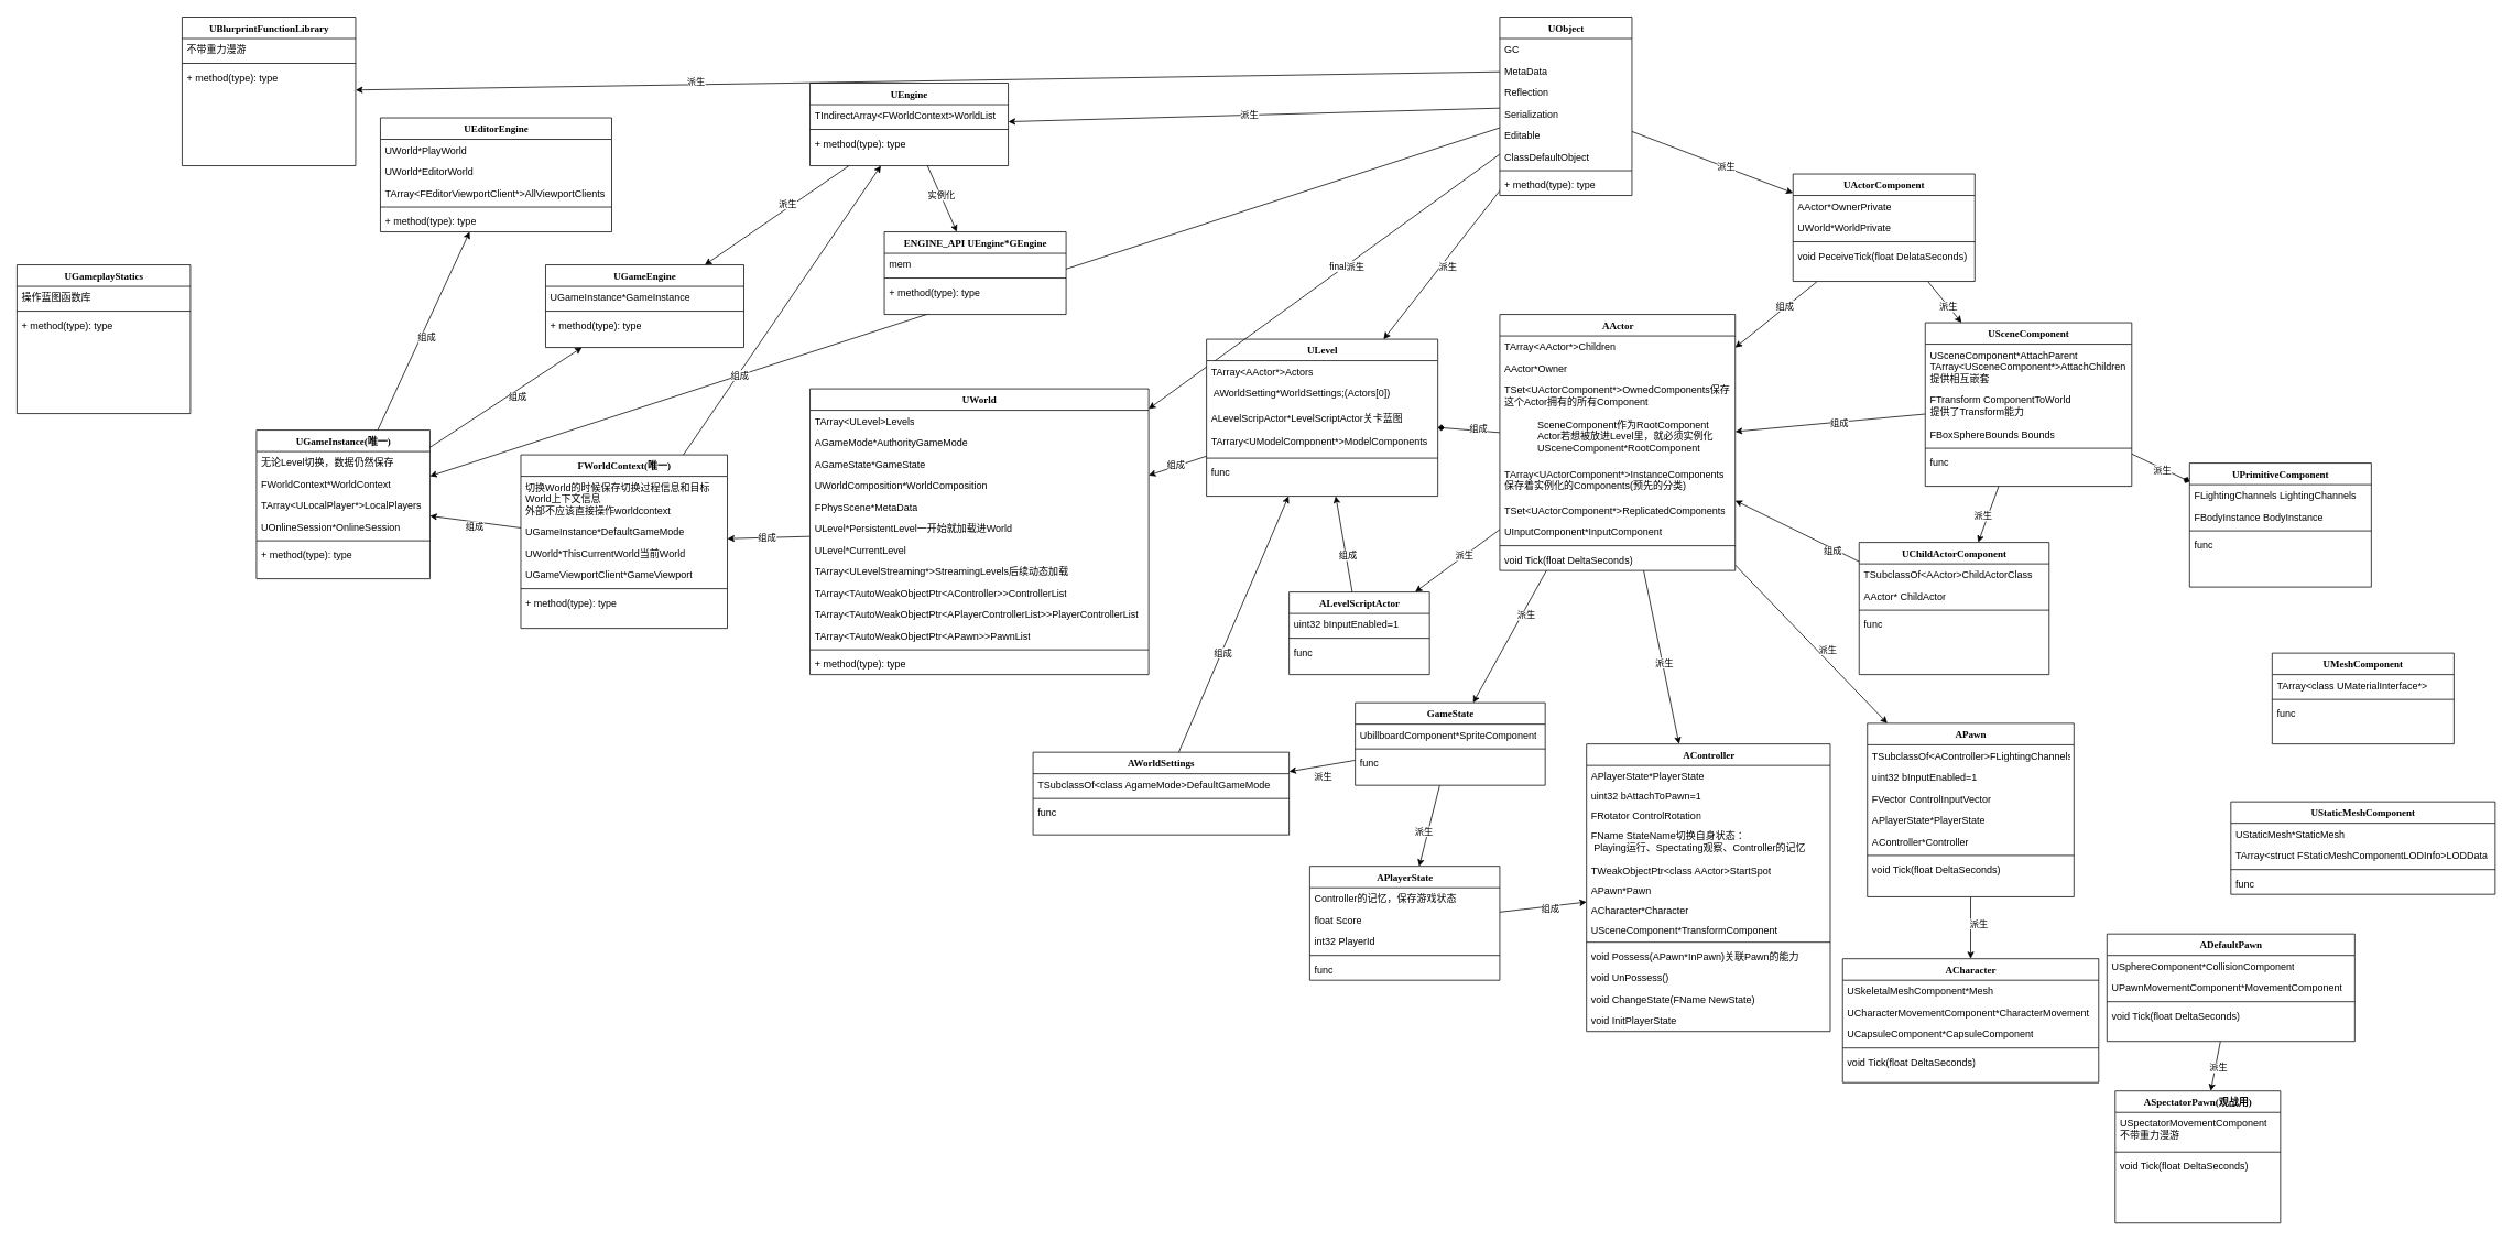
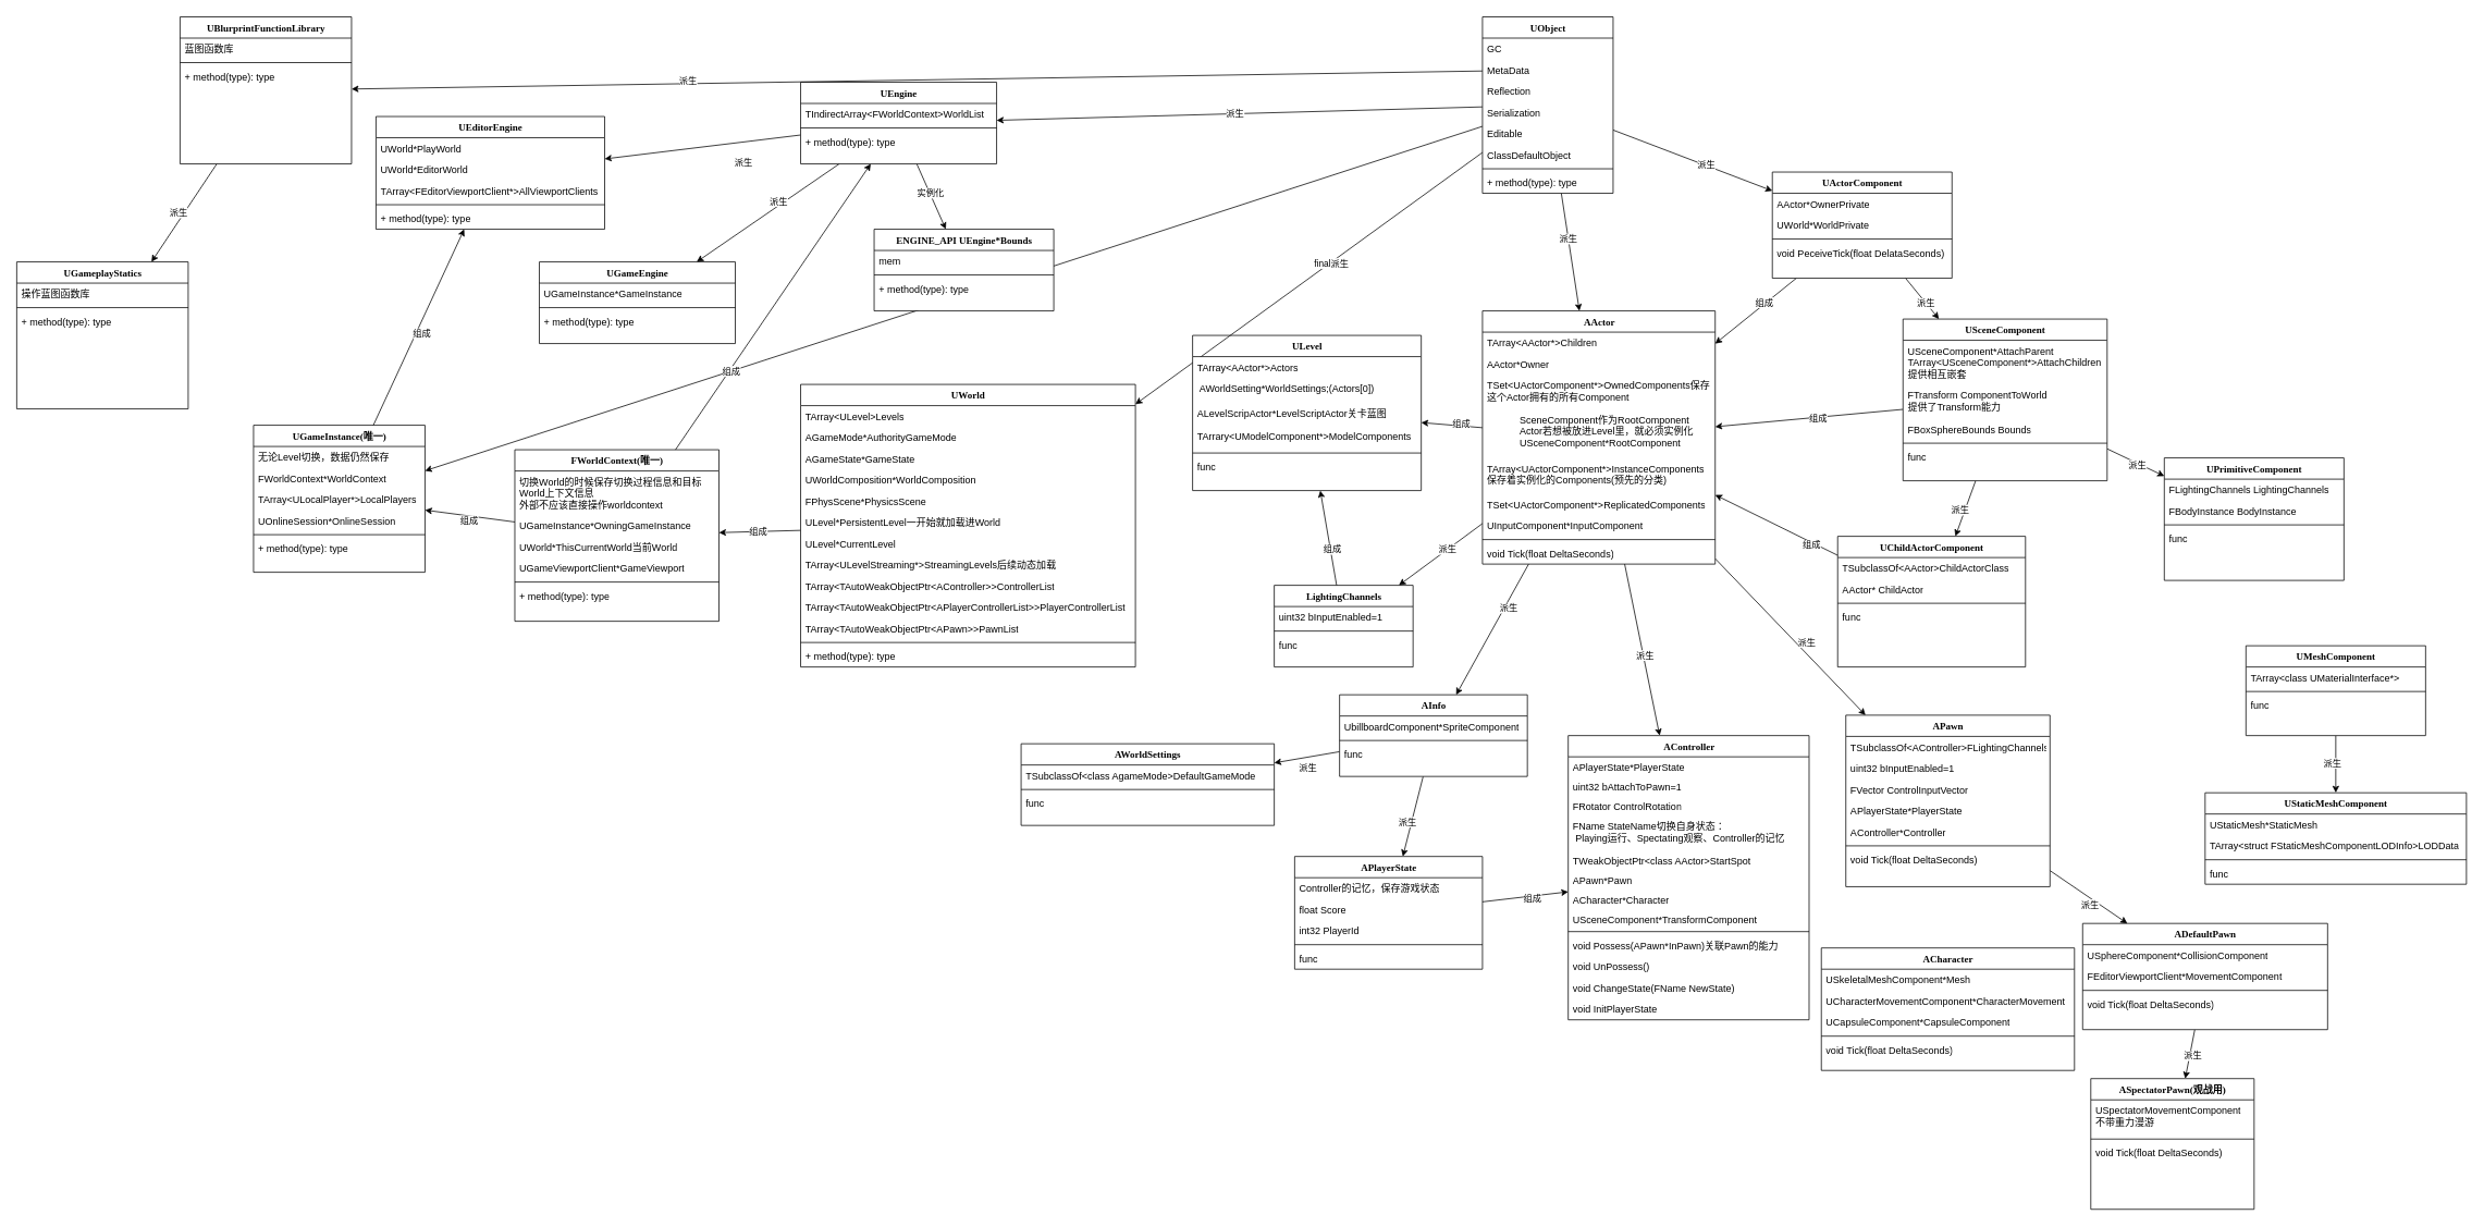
- <mxCell id="186" value="不带重力漫游" style="text;html=1;strokeColor=none;fillColor=none;align=left;verticalAlign=top;spacingLeft=4;spacingRight=4;whiteSpace=wrap;overflow=hidden;rotatable=0;points=[[0,0.5],[1,0.5]];portConstraint=eastwest;" vertex="1" parent="185"><mxGeometry y="26" width="210" height="26" as="geometry" /></mxCell>
+ <mxCell id="186" value="蓝图函数库" style="text;html=1;strokeColor=none;fillColor=none;align=left;verticalAlign=top;spacingLeft=4;spacingRight=4;whiteSpace=wrap;overflow=hidden;rotatable=0;points=[[0,0.5],[1,0.5]];portConstraint=eastwest;" vertex="1" parent="185"><mxGeometry y="26" width="210" height="26" as="geometry" /></mxCell>
+ <mxCell id="157" style="edgeStyle=none;rounded=0;orthogonalLoop=1;jettySize=auto;html=1;" edge="1" parent="1" source="161" target="169"><mxGeometry relative="1" as="geometry" /></mxCell>
+ <mxCell id="158" value="派生" style="edgeLabel;html=1;align=center;verticalAlign=middle;resizable=0;points=[];" vertex="1" connectable="0" parent="157"><mxGeometry x="-0.411" relative="1" as="geometry"><mxPoint y="24" as="offset" /></mxGeometry></mxCell>
+ <mxCell id="183" style="edgeStyle=none;rounded=0;orthogonalLoop=1;jettySize=auto;html=1;" edge="1" parent="1" source="185" target="179"><mxGeometry relative="1" as="geometry" /></mxCell>
+ <mxCell id="184" value="派生" style="edgeLabel;html=1;align=center;verticalAlign=middle;resizable=0;points=[];" vertex="1" connectable="0" parent="183"><mxGeometry x="0.458" y="2" relative="1" as="geometry"><mxPoint x="9" y="-29" as="offset" /></mxGeometry></mxCell>
- <mxCell id="175" value="ENGINE_API UEngine*GEngine" style="swimlane;html=1;fontStyle=1;align=center;verticalAlign=top;childLayout=stackLayout;horizontal=1;startSize=26;horizontalStack=0;resizeParent=1;resizeLast=0;collapsible=1;marginBottom=0;swimlaneFillColor=#ffffff;rounded=0;shadow=0;comic=0;labelBackgroundColor=none;strokeWidth=1;fillColor=none;fontFamily=Verdana;fontSize=12" vertex="1" parent="1"><mxGeometry x="1070" y="280" width="220" height="100" as="geometry"><mxRectangle x="440" y="73" width="90" height="30" as="alternateBounds" /></mxGeometry></mxCell>
+ <mxCell id="175" value="ENGINE_API UEngine*Bounds" style="swimlane;html=1;fontStyle=1;align=center;verticalAlign=top;childLayout=stackLayout;horizontal=1;startSize=26;horizontalStack=0;resizeParent=1;resizeLast=0;collapsible=1;marginBottom=0;swimlaneFillColor=#ffffff;rounded=0;shadow=0;comic=0;labelBackgroundColor=none;strokeWidth=1;fillColor=none;fontFamily=Verdana;fontSize=12" vertex="1" parent="1"><mxGeometry x="1070" y="280" width="220" height="100" as="geometry"><mxRectangle x="440" y="73" width="90" height="30" as="alternateBounds" /></mxGeometry></mxCell>
+ <mxCell id="2" value="" style="rounded=0;orthogonalLoop=1;jettySize=auto;html=1;" edge="1" parent="1" source="14" target="33"><mxGeometry relative="1" as="geometry" /></mxCell>
+ <mxCell id="3" value="派生" style="edgeLabel;html=1;align=center;verticalAlign=middle;resizable=0;points=[];" vertex="1" connectable="0" parent="2"><mxGeometry x="-0.226" y="-1" relative="1" as="geometry"><mxPoint as="offset" /></mxGeometry></mxCell>
- <mxCell id="6" style="edgeStyle=none;rounded=0;orthogonalLoop=1;jettySize=auto;html=1;" edge="1" parent="1" source="14" target="89"><mxGeometry relative="1" as="geometry" /></mxCell>
- <mxCell id="7" value="派生" style="edgeLabel;html=1;align=center;verticalAlign=middle;resizable=0;points=[];" vertex="1" connectable="0" parent="6"><mxGeometry x="0.096" y="4" relative="1" as="geometry"><mxPoint x="10" y="-10" as="offset" /></mxGeometry></mxCell>
- <mxCell id="144" style="edgeStyle=none;rounded=0;orthogonalLoop=1;jettySize=auto;html=1;" edge="1" parent="1" source="148" target="165"><mxGeometry relative="1" as="geometry" /></mxCell>
- <mxCell id="145" value="组成" style="edgeLabel;html=1;align=center;verticalAlign=middle;resizable=0;points=[];" vertex="1" connectable="0" parent="144"><mxGeometry x="0.169" y="2" relative="1" as="geometry"><mxPoint x="-1" y="11" as="offset" /></mxGeometry></mxCell>
- <mxCell id="23" value="" style="edgeStyle=none;rounded=0;orthogonalLoop=1;jettySize=auto;html=1;endArrow=diamond;" edge="1" parent="1" source="33" target="89"><mxGeometry relative="1" as="geometry" /></mxCell>
+ <mxCell id="23" value="" style="edgeStyle=none;rounded=0;orthogonalLoop=1;jettySize=auto;html=1;" edge="1" parent="1" source="33" target="89"><mxGeometry relative="1" as="geometry" /></mxCell>
- <mxCell id="87" style="edgeStyle=none;rounded=0;orthogonalLoop=1;jettySize=auto;html=1;" edge="1" parent="1" source="89" target="119"><mxGeometry relative="1" as="geometry" /></mxCell>
- <mxCell id="88" value="组成" style="edgeLabel;html=1;align=center;verticalAlign=middle;resizable=0;points=[];" vertex="1" connectable="0" parent="87"><mxGeometry x="-0.325" y="-3" relative="1" as="geometry"><mxPoint x="-13" y="5" as="offset" /></mxGeometry></mxCell>
- <mxCell id="52" value="" style="edgeStyle=none;rounded=0;orthogonalLoop=1;jettySize=auto;html=1;endArrow=diamond;" edge="1" parent="1" source="58" target="64"><mxGeometry relative="1" as="geometry" /></mxCell>
+ <mxCell id="52" value="" style="edgeStyle=none;rounded=0;orthogonalLoop=1;jettySize=auto;html=1;" edge="1" parent="1" source="58" target="64"><mxGeometry relative="1" as="geometry" /></mxCell>
- <mxCell id="124" value="FPhysScene*MetaData" style="text;html=1;strokeColor=none;fillColor=none;align=left;verticalAlign=top;spacingLeft=4;spacingRight=4;whiteSpace=wrap;overflow=hidden;rotatable=0;points=[[0,0.5],[1,0.5]];portConstraint=eastwest;" vertex="1" parent="119"><mxGeometry y="130" width="410" height="26" as="geometry" /></mxCell>
+ <mxCell id="124" value="FPhysScene*PhysicsScene" style="text;html=1;strokeColor=none;fillColor=none;align=left;verticalAlign=top;spacingLeft=4;spacingRight=4;whiteSpace=wrap;overflow=hidden;rotatable=0;points=[[0,0.5],[1,0.5]];portConstraint=eastwest;" vertex="1" parent="119"><mxGeometry y="130" width="410" height="26" as="geometry" /></mxCell>
- <mxCell id="139" value="UGameInstance*DefaultGameMode" style="text;html=1;strokeColor=none;fillColor=none;align=left;verticalAlign=top;spacingLeft=4;spacingRight=4;whiteSpace=wrap;overflow=hidden;rotatable=0;points=[[0,0.5],[1,0.5]];portConstraint=eastwest;" vertex="1" parent="137"><mxGeometry y="80" width="250" height="26" as="geometry" /></mxCell>
+ <mxCell id="139" value="UGameInstance*OwningGameInstance" style="text;html=1;strokeColor=none;fillColor=none;align=left;verticalAlign=top;spacingLeft=4;spacingRight=4;whiteSpace=wrap;overflow=hidden;rotatable=0;points=[[0,0.5],[1,0.5]];portConstraint=eastwest;" vertex="1" parent="137"><mxGeometry y="80" width="250" height="26" as="geometry" /></mxCell>
- <mxCell id="98" value="ALevelScriptActor" style="swimlane;html=1;fontStyle=1;align=center;verticalAlign=top;childLayout=stackLayout;horizontal=1;startSize=26;horizontalStack=0;resizeParent=1;resizeLast=0;collapsible=1;marginBottom=0;swimlaneFillColor=#ffffff;rounded=0;shadow=0;comic=0;labelBackgroundColor=none;strokeWidth=1;fillColor=none;fontFamily=Verdana;fontSize=12" vertex="1" parent="1"><mxGeometry x="1560" y="716" width="170" height="100" as="geometry"><mxRectangle x="440" y="73" width="90" height="30" as="alternateBounds" /></mxGeometry></mxCell>
+ <mxCell id="98" value="LightingChannels" style="swimlane;html=1;fontStyle=1;align=center;verticalAlign=top;childLayout=stackLayout;horizontal=1;startSize=26;horizontalStack=0;resizeParent=1;resizeLast=0;collapsible=1;marginBottom=0;swimlaneFillColor=#ffffff;rounded=0;shadow=0;comic=0;labelBackgroundColor=none;strokeWidth=1;fillColor=none;fontFamily=Verdana;fontSize=12" vertex="1" parent="1"><mxGeometry x="1560" y="716" width="170" height="100" as="geometry"><mxRectangle x="440" y="73" width="90" height="30" as="alternateBounds" /></mxGeometry></mxCell>
- <mxCell id="110" style="edgeStyle=none;rounded=0;orthogonalLoop=1;jettySize=auto;html=1;" edge="1" parent="1" source="112" target="89"><mxGeometry relative="1" as="geometry" /></mxCell>
- <mxCell id="111" value="组成" style="edgeLabel;html=1;align=center;verticalAlign=middle;resizable=0;points=[];" vertex="1" connectable="0" parent="110"><mxGeometry x="-0.221" y="-2" relative="1" as="geometry"><mxPoint y="-1" as="offset" /></mxGeometry></mxCell>
- <mxCell id="106" value="GameState" style="swimlane;html=1;fontStyle=1;align=center;verticalAlign=top;childLayout=stackLayout;horizontal=1;startSize=26;horizontalStack=0;resizeParent=1;resizeLast=0;collapsible=1;marginBottom=0;swimlaneFillColor=#ffffff;rounded=0;shadow=0;comic=0;labelBackgroundColor=none;strokeWidth=1;fillColor=none;fontFamily=Verdana;fontSize=12" vertex="1" parent="1"><mxGeometry x="1640" y="850" width="230" height="100" as="geometry"><mxRectangle x="440" y="73" width="90" height="30" as="alternateBounds" /></mxGeometry></mxCell>
+ <mxCell id="106" value="AInfo" style="swimlane;html=1;fontStyle=1;align=center;verticalAlign=top;childLayout=stackLayout;horizontal=1;startSize=26;horizontalStack=0;resizeParent=1;resizeLast=0;collapsible=1;marginBottom=0;swimlaneFillColor=#ffffff;rounded=0;shadow=0;comic=0;labelBackgroundColor=none;strokeWidth=1;fillColor=none;fontFamily=Verdana;fontSize=12" vertex="1" parent="1"><mxGeometry x="1640" y="850" width="230" height="100" as="geometry"><mxRectangle x="440" y="73" width="90" height="30" as="alternateBounds" /></mxGeometry></mxCell>
+ <mxCell id="76" value="" style="edgeStyle=none;rounded=0;orthogonalLoop=1;jettySize=auto;html=1;" edge="1" parent="1" source="78" target="82"><mxGeometry relative="1" as="geometry" /></mxCell>
+ <mxCell id="77" value="派生" style="edgeLabel;html=1;align=center;verticalAlign=middle;resizable=0;points=[];" vertex="1" connectable="0" parent="76"><mxGeometry x="0.336" y="-1" relative="1" as="geometry"><mxPoint x="-4" y="-14" as="offset" /></mxGeometry></mxCell>
+ <mxCell id="191" value="" style="edgeStyle=none;rounded=0;orthogonalLoop=1;jettySize=auto;html=1;" edge="1" parent="1" source="195" target="205"><mxGeometry relative="1" as="geometry" /></mxCell>
+ <mxCell id="192" value="派生" style="edgeLabel;html=1;align=center;verticalAlign=middle;resizable=0;points=[];" vertex="1" connectable="0" parent="191"><mxGeometry x="-0.306" y="1" relative="1" as="geometry"><mxPoint x="15" y="19" as="offset" /></mxGeometry></mxCell>
- <mxCell id="193" value="" style="edgeStyle=none;rounded=0;orthogonalLoop=1;jettySize=auto;html=1;" edge="1" parent="1" source="195" target="210"><mxGeometry relative="1" as="geometry" /></mxCell>
- <mxCell id="194" value="派生" style="edgeLabel;html=1;align=center;verticalAlign=middle;resizable=0;points=[];" vertex="1" connectable="0" parent="193"><mxGeometry x="0.358" y="1" relative="1" as="geometry"><mxPoint x="8" y="-19" as="offset" /></mxGeometry></mxCell>
- <mxCell id="207" value="UPawnMovementComponent*MovementComponent" style="text;html=1;strokeColor=none;fillColor=none;align=left;verticalAlign=top;spacingLeft=4;spacingRight=4;whiteSpace=wrap;overflow=hidden;rotatable=0;points=[[0,0.5],[1,0.5]];portConstraint=eastwest;" vertex="1" parent="205"><mxGeometry y="52" width="300" height="26" as="geometry" /></mxCell>
+ <mxCell id="207" value="FEditorViewportClient*MovementComponent" style="text;html=1;strokeColor=none;fillColor=none;align=left;verticalAlign=top;spacingLeft=4;spacingRight=4;whiteSpace=wrap;overflow=hidden;rotatable=0;points=[[0,0.5],[1,0.5]];portConstraint=eastwest;" vertex="1" parent="205"><mxGeometry y="52" width="300" height="26" as="geometry" /></mxCell>
